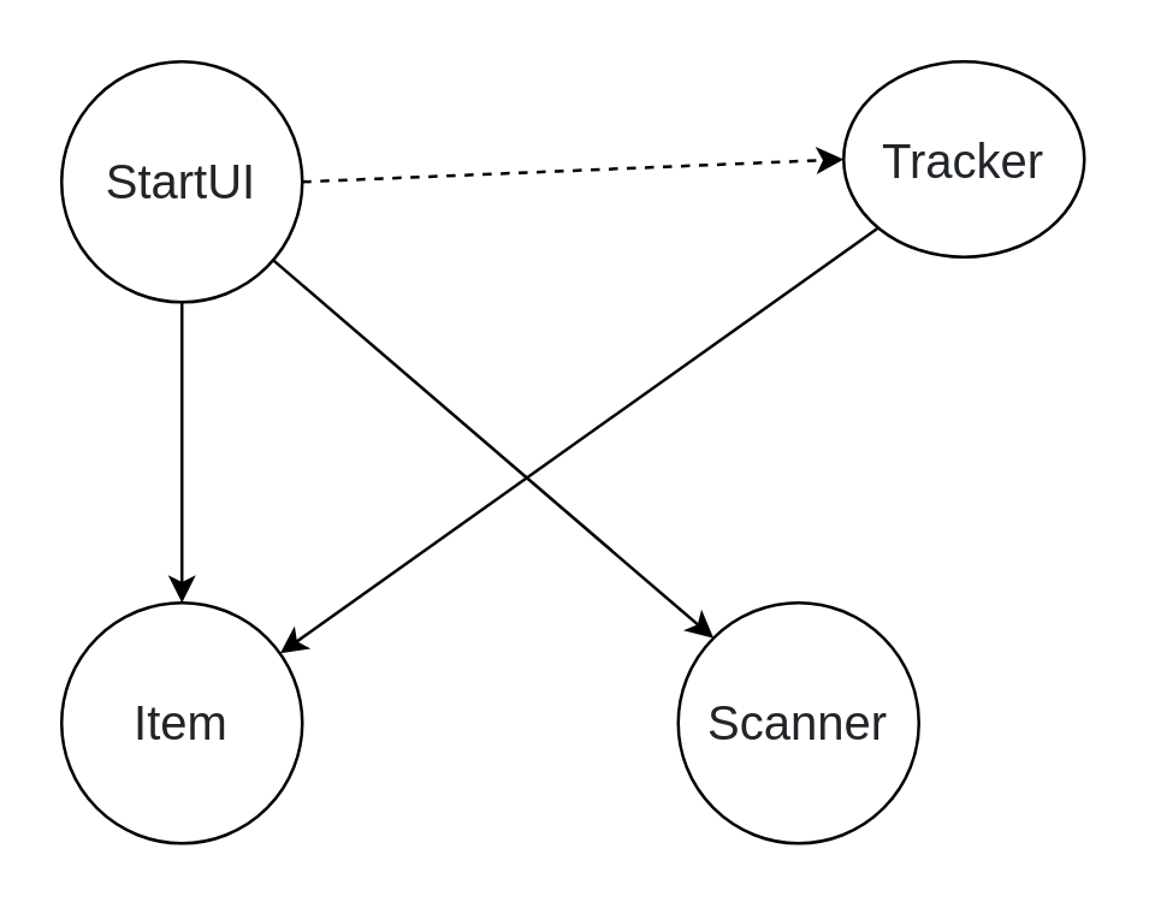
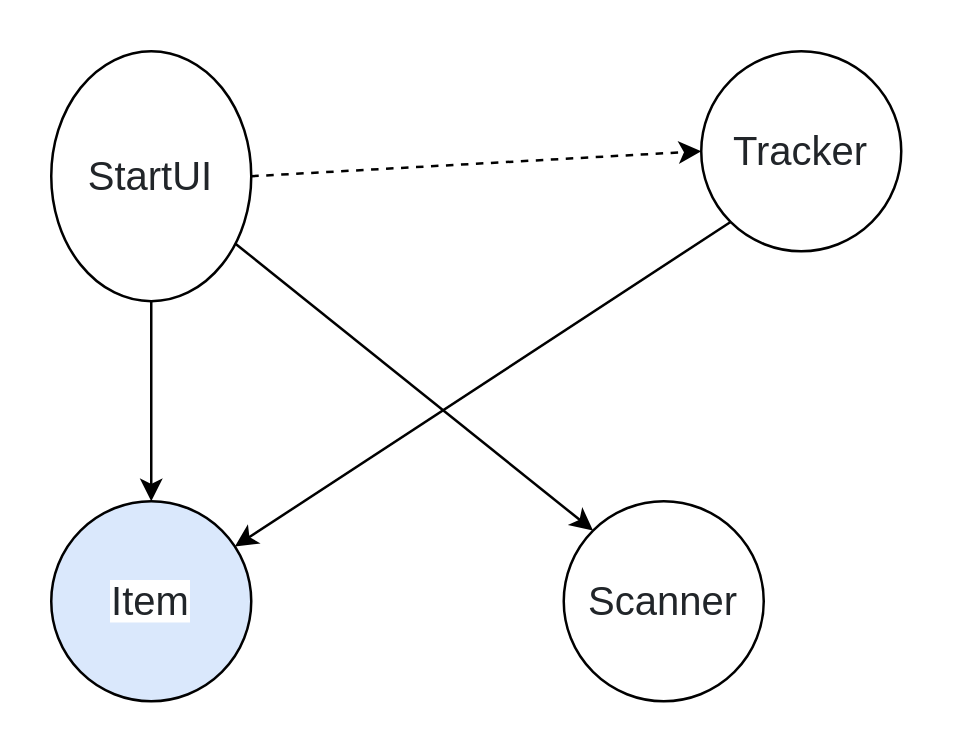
- <mxCell id="4" value="&#10;&#10;&lt;span style=&quot;color: rgb(33, 37, 41); font-family: arial, &amp;quot;helvetica neue&amp;quot;, sans-serif; font-size: 16px; font-style: normal; font-weight: 400; letter-spacing: normal; text-align: left; text-indent: 0px; text-transform: none; word-spacing: 0px; background-color: rgb(255, 255, 255); display: inline; float: none;&quot;&gt;Tracker&lt;/span&gt;&#10;&#10;" style="ellipse;whiteSpace=wrap;html=1;aspect=fixed;" vertex="1" parent="1"><mxGeometry x="280" y="20" width="80" height="65" as="geometry" /></mxCell>
+ <mxCell id="4" value="&#10;&#10;&lt;span style=&quot;color: rgb(33, 37, 41); font-family: arial, &amp;quot;helvetica neue&amp;quot;, sans-serif; font-size: 16px; font-style: normal; font-weight: 400; letter-spacing: normal; text-align: left; text-indent: 0px; text-transform: none; word-spacing: 0px; background-color: rgb(255, 255, 255); display: inline; float: none;&quot;&gt;Tracker&lt;/span&gt;&#10;&#10;" style="ellipse;whiteSpace=wrap;html=1;aspect=fixed;" vertex="1" parent="1"><mxGeometry x="280" y="20" width="80" height="80" as="geometry" /></mxCell>
- <mxCell id="3" value="&#10;&#10;&lt;span style=&quot;color: rgb(33, 37, 41); font-family: arial, &amp;quot;helvetica neue&amp;quot;, sans-serif; font-size: 16px; font-style: normal; font-weight: 400; letter-spacing: normal; text-align: left; text-indent: 0px; text-transform: none; word-spacing: 0px; background-color: rgb(255, 255, 255); display: inline; float: none;&quot;&gt;StartUI&lt;/span&gt;&#10;&#10;" style="ellipse;whiteSpace=wrap;html=1;aspect=fixed;" vertex="1" parent="1"><mxGeometry x="20" y="20" width="80" height="80" as="geometry" /></mxCell>
+ <mxCell id="3" value="&#10;&#10;&lt;span style=&quot;color: rgb(33, 37, 41); font-family: arial, &amp;quot;helvetica neue&amp;quot;, sans-serif; font-size: 16px; font-style: normal; font-weight: 400; letter-spacing: normal; text-align: left; text-indent: 0px; text-transform: none; word-spacing: 0px; background-color: rgb(255, 255, 255); display: inline; float: none;&quot;&gt;StartUI&lt;/span&gt;&#10;&#10;" style="ellipse;whiteSpace=wrap;html=1;aspect=fixed;" vertex="1" parent="1"><mxGeometry x="20" y="20" width="80" height="100" as="geometry" /></mxCell>
- <mxCell id="5" value="&#10;&#10;&lt;span style=&quot;color: rgb(33, 37, 41); font-family: arial, &amp;quot;helvetica neue&amp;quot;, sans-serif; font-size: 16px; font-style: normal; font-weight: 400; letter-spacing: normal; text-align: left; text-indent: 0px; text-transform: none; word-spacing: 0px; background-color: rgb(255, 255, 255); display: inline; float: none;&quot;&gt;Item&lt;/span&gt;&#10;&#10;" style="ellipse;whiteSpace=wrap;html=1;aspect=fixed;" vertex="1" parent="1"><mxGeometry x="20" y="200" width="80" height="80" as="geometry" /></mxCell>
+ <mxCell id="5" value="&#10;&#10;&lt;span style=&quot;color: rgb(33, 37, 41); font-family: arial, &amp;quot;helvetica neue&amp;quot;, sans-serif; font-size: 16px; font-style: normal; font-weight: 400; letter-spacing: normal; text-align: left; text-indent: 0px; text-transform: none; word-spacing: 0px; background-color: rgb(255, 255, 255); display: inline; float: none;&quot;&gt;Item&lt;/span&gt;&#10;&#10;" style="ellipse;whiteSpace=wrap;html=1;aspect=fixed;fillColor=#dae8fc;" vertex="1" parent="1"><mxGeometry x="20" y="200" width="80" height="80" as="geometry" /></mxCell>
